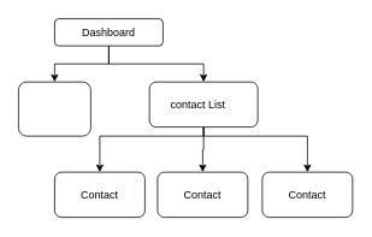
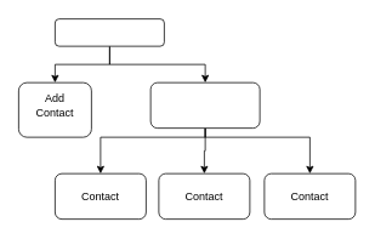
- <mxCell id="5" value="Dashboard" style="text;html=1;align=center;verticalAlign=middle;whiteSpace=wrap;rounded=0;" vertex="1" parent="1"><mxGeometry x="90" y="20" width="60" height="30" as="geometry" /></mxCell>
+ <mxCell id="18" value="Add Contact" style="text;html=1;align=center;verticalAlign=middle;whiteSpace=wrap;rounded=0;" vertex="1" parent="1"><mxGeometry x="30" y="100" width="60" height="30" as="geometry" /></mxCell>
- <mxCell id="10" value="contact List" style="text;html=1;align=center;verticalAlign=middle;whiteSpace=wrap;rounded=0;" vertex="1" parent="1"><mxGeometry x="179" y="100" width="80" height="30" as="geometry" /></mxCell>
